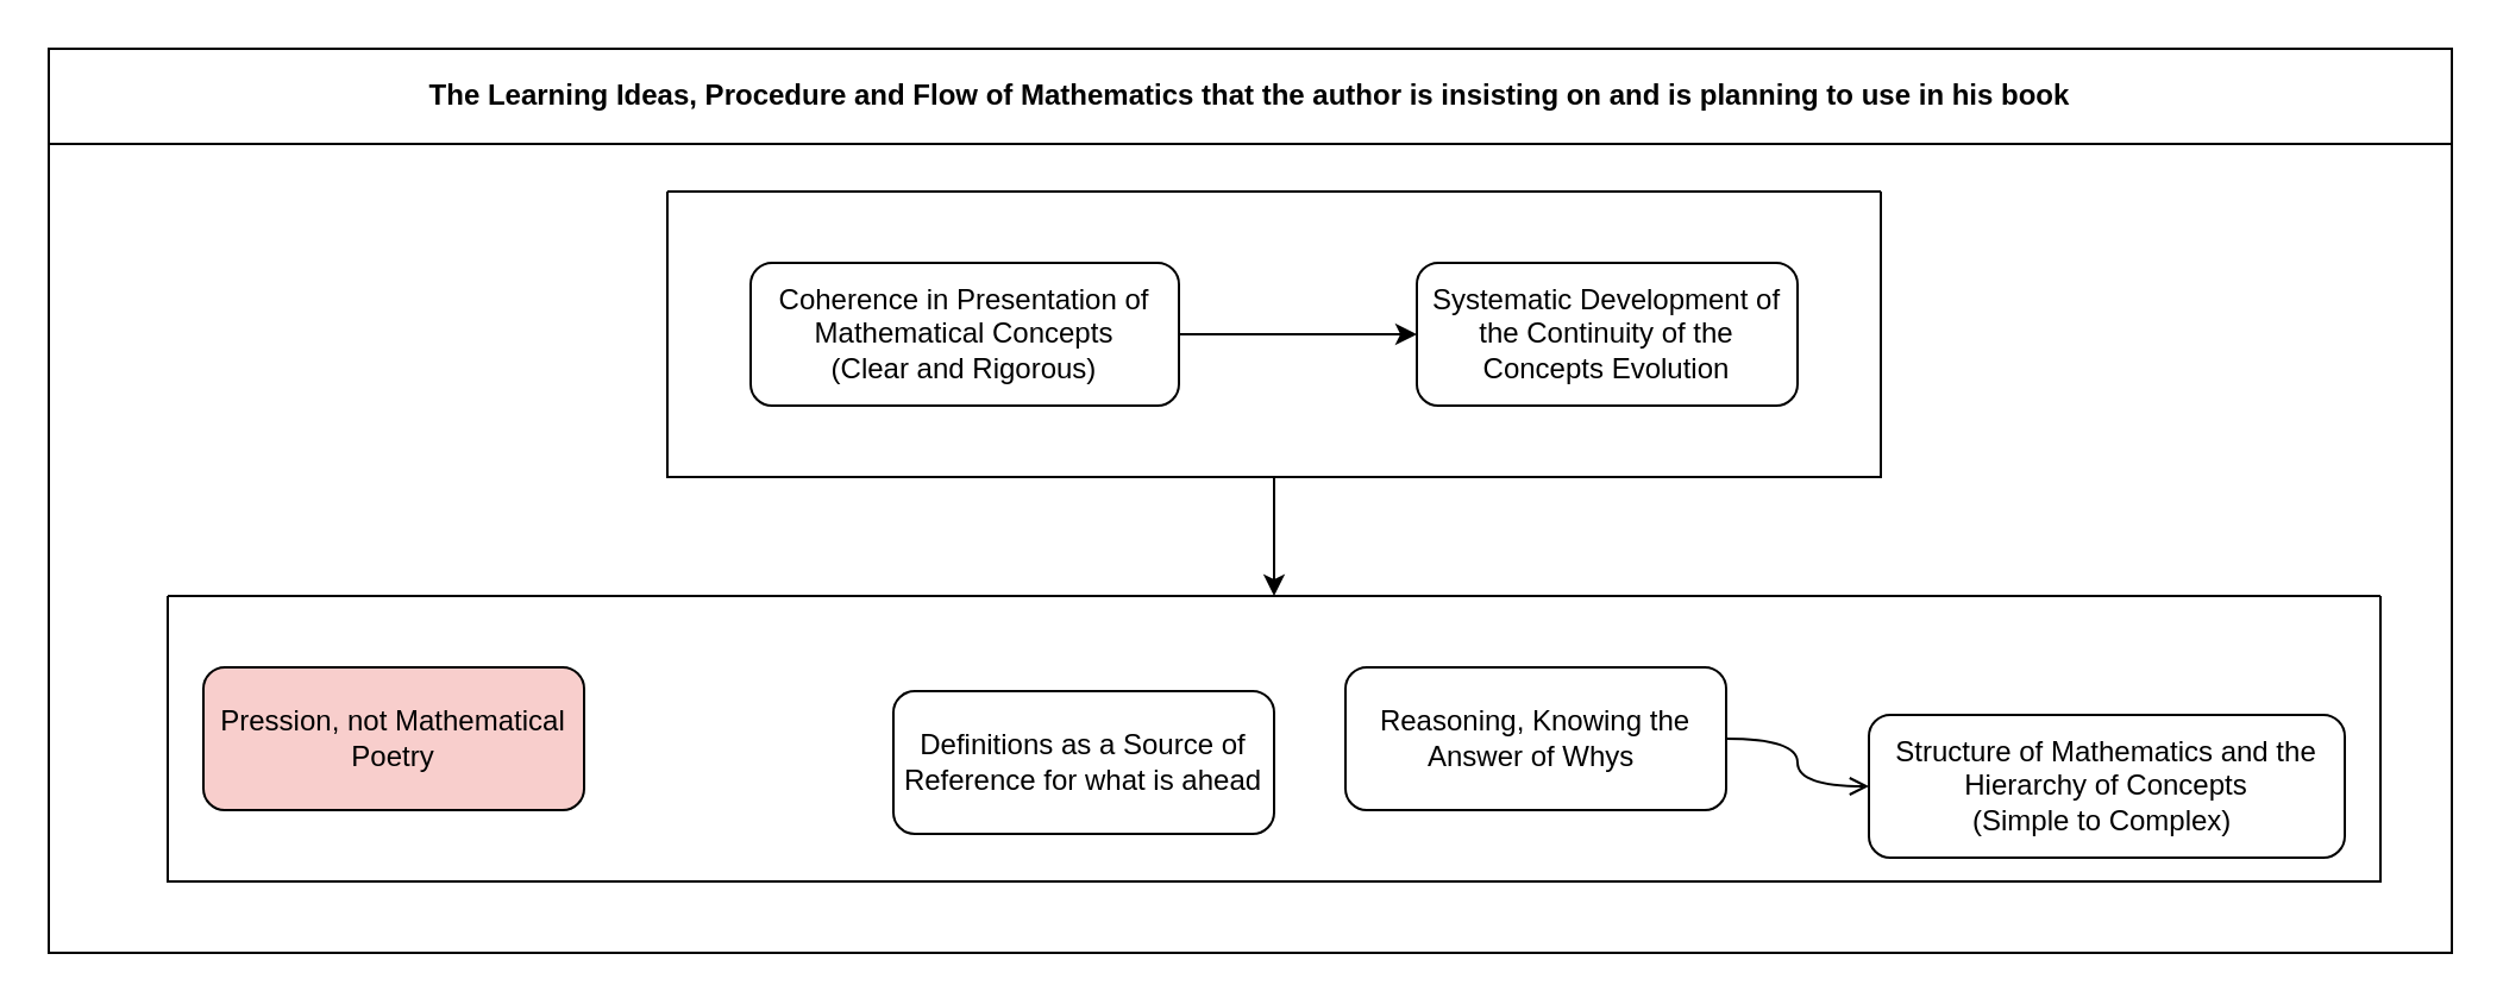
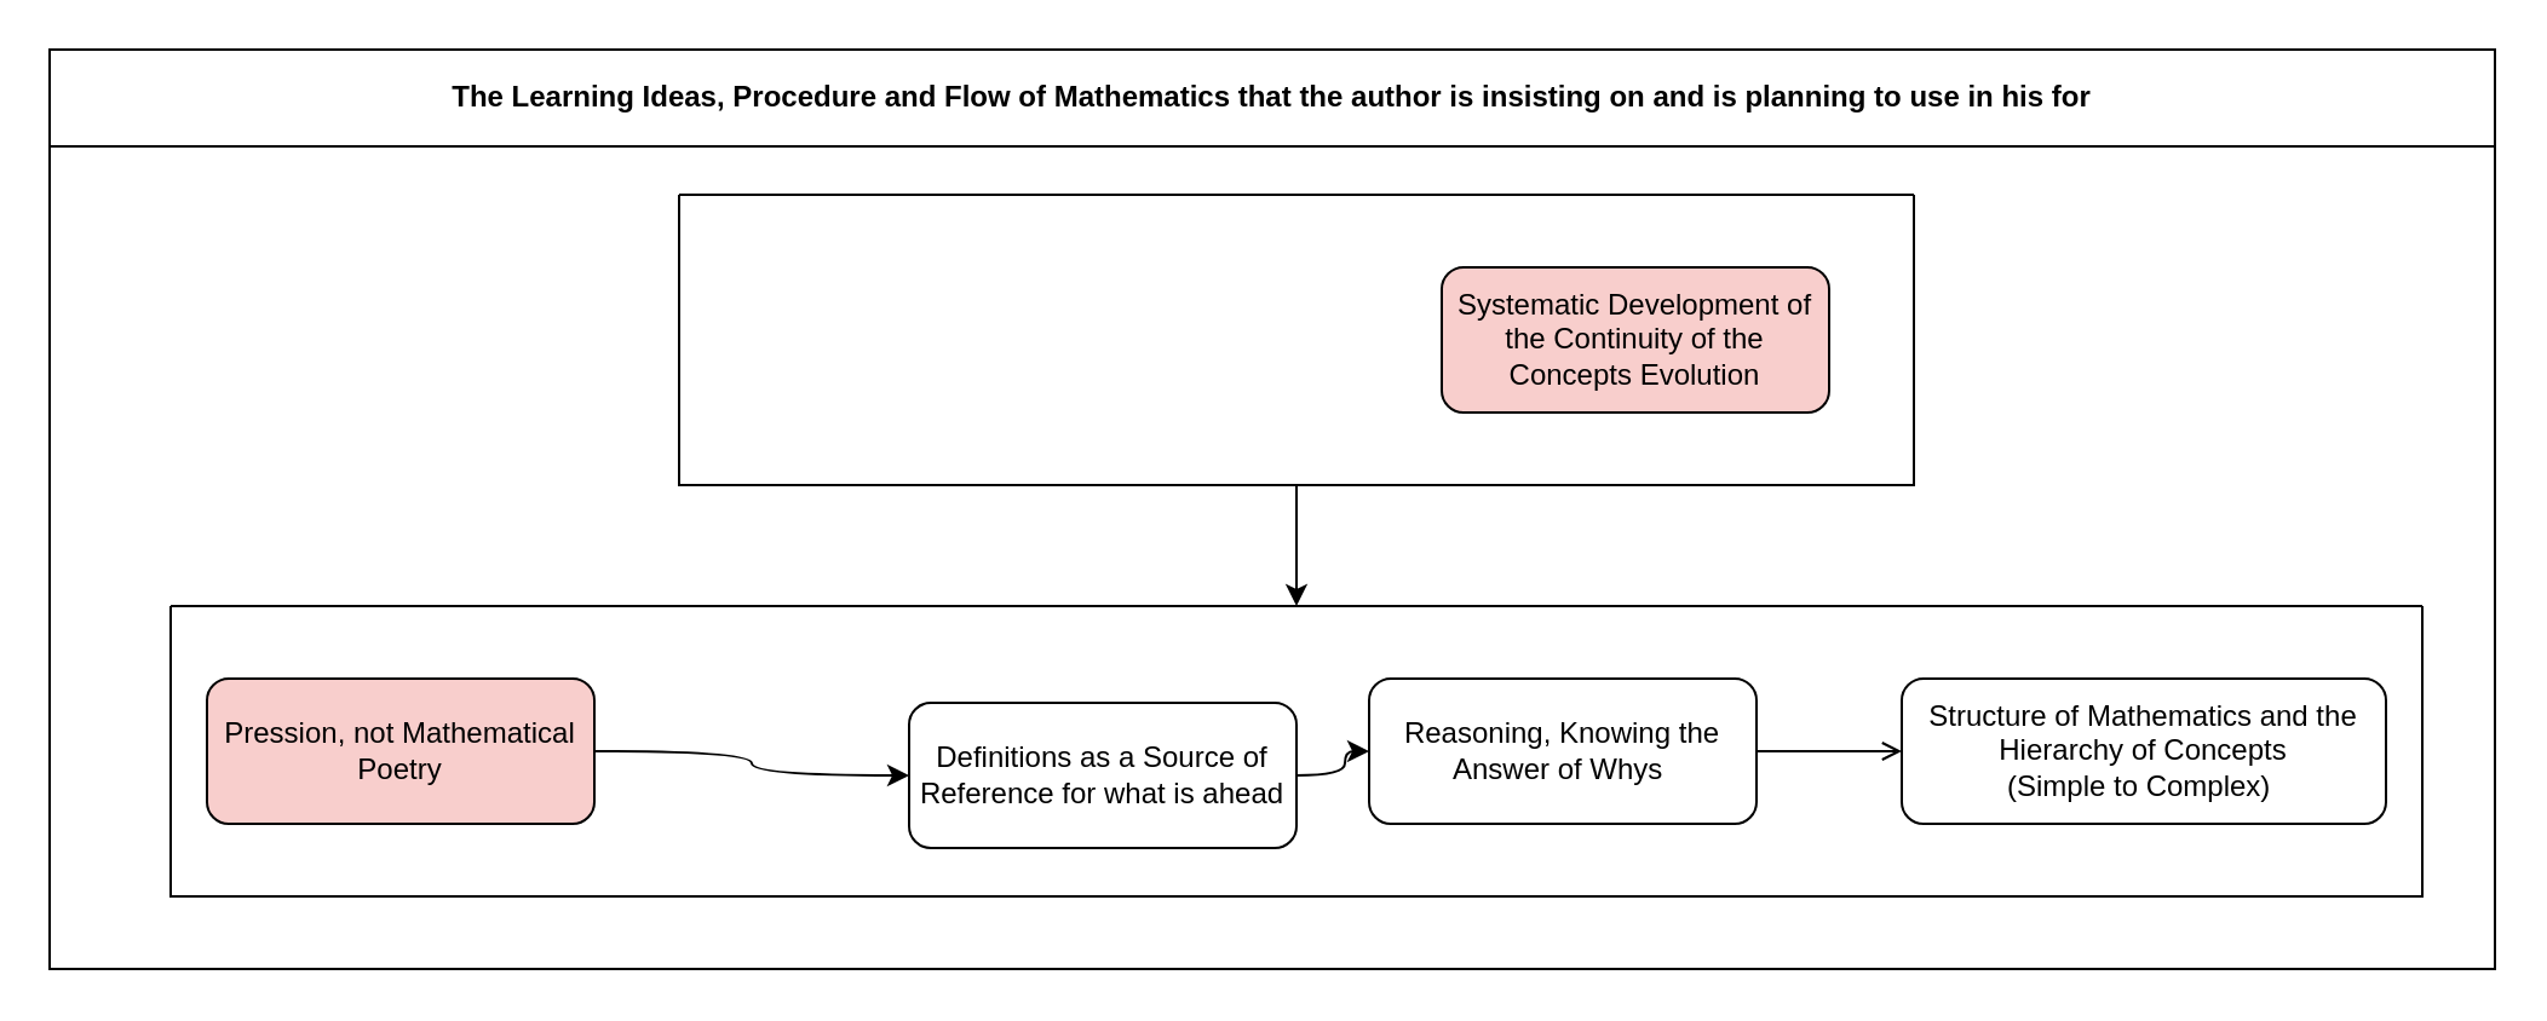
- <mxCell id="2" value="The Learning Ideas, Procedure and Flow of Mathematics that the author is insisting on and is planning to use in his book" style="swimlane;whiteSpace=wrap;html=1;startSize=40;" vertex="1" parent="1"><mxGeometry x="20" y="20" width="1010" height="380" as="geometry" /></mxCell>
+ <mxCell id="2" value="The Learning Ideas, Procedure and Flow of Mathematics that the author is insisting on and is planning to use in his for" style="swimlane;whiteSpace=wrap;html=1;startSize=40;" vertex="1" parent="1"><mxGeometry x="20" y="20" width="1010" height="380" as="geometry" /></mxCell>
- <mxCell id="5" value="Coherence in Presentation of Mathematical Concepts&lt;div&gt;(Clear and Rigorous)&lt;/div&gt;" style="rounded=1;whiteSpace=wrap;html=1;treeMoving=1;" vertex="1" parent="4"><mxGeometry x="35" y="30" width="180" height="60" as="geometry" /></mxCell>
- <mxCell id="6" style="edgeStyle=orthogonalEdgeStyle;curved=1;rounded=0;orthogonalLoop=1;jettySize=auto;html=1;" edge="1" parent="4" source="5" target="7"><mxGeometry relative="1" as="geometry" /></mxCell>
- <mxCell id="7" value="Systematic Development of the Continuity of the Concepts Evolution" style="rounded=1;whiteSpace=wrap;html=1;treeMoving=1;" vertex="1" parent="4"><mxGeometry x="315" y="30" width="160" height="60" as="geometry" /></mxCell>
+ <mxCell id="7" value="Systematic Development of the Continuity of the Concepts Evolution" style="rounded=1;whiteSpace=wrap;html=1;treeMoving=1;fillColor=#f8cecc;" vertex="1" parent="4"><mxGeometry x="315" y="30" width="160" height="60" as="geometry" /></mxCell>
+ <mxCell id="9" value="" style="edgeStyle=orthogonalEdgeStyle;rounded=0;orthogonalLoop=1;jettySize=auto;html=1;curved=1;" edge="1" parent="8" source="10" target="12"><mxGeometry relative="1" as="geometry" /></mxCell>
+ <mxCell id="11" style="edgeStyle=orthogonalEdgeStyle;curved=1;rounded=0;orthogonalLoop=1;jettySize=auto;html=1;entryX=0;entryY=0.5;entryDx=0;entryDy=0;" edge="1" parent="8" source="12" target="14"><mxGeometry relative="1" as="geometry" /></mxCell>
- <mxCell id="15" value="Structure of Mathematics and the Hierarchy of Concepts&lt;br&gt;(Simple to Complex)&amp;nbsp;" style="rounded=1;whiteSpace=wrap;html=1;treeMoving=1;" vertex="1" parent="8"><mxGeometry x="715" y="50" width="200" height="60" as="geometry" /></mxCell>
+ <mxCell id="15" value="Structure of Mathematics and the Hierarchy of Concepts&lt;br&gt;(Simple to Complex)&amp;nbsp;" style="rounded=1;whiteSpace=wrap;html=1;treeMoving=1;" vertex="1" parent="8"><mxGeometry x="715" y="30" width="200" height="60" as="geometry" /></mxCell>
